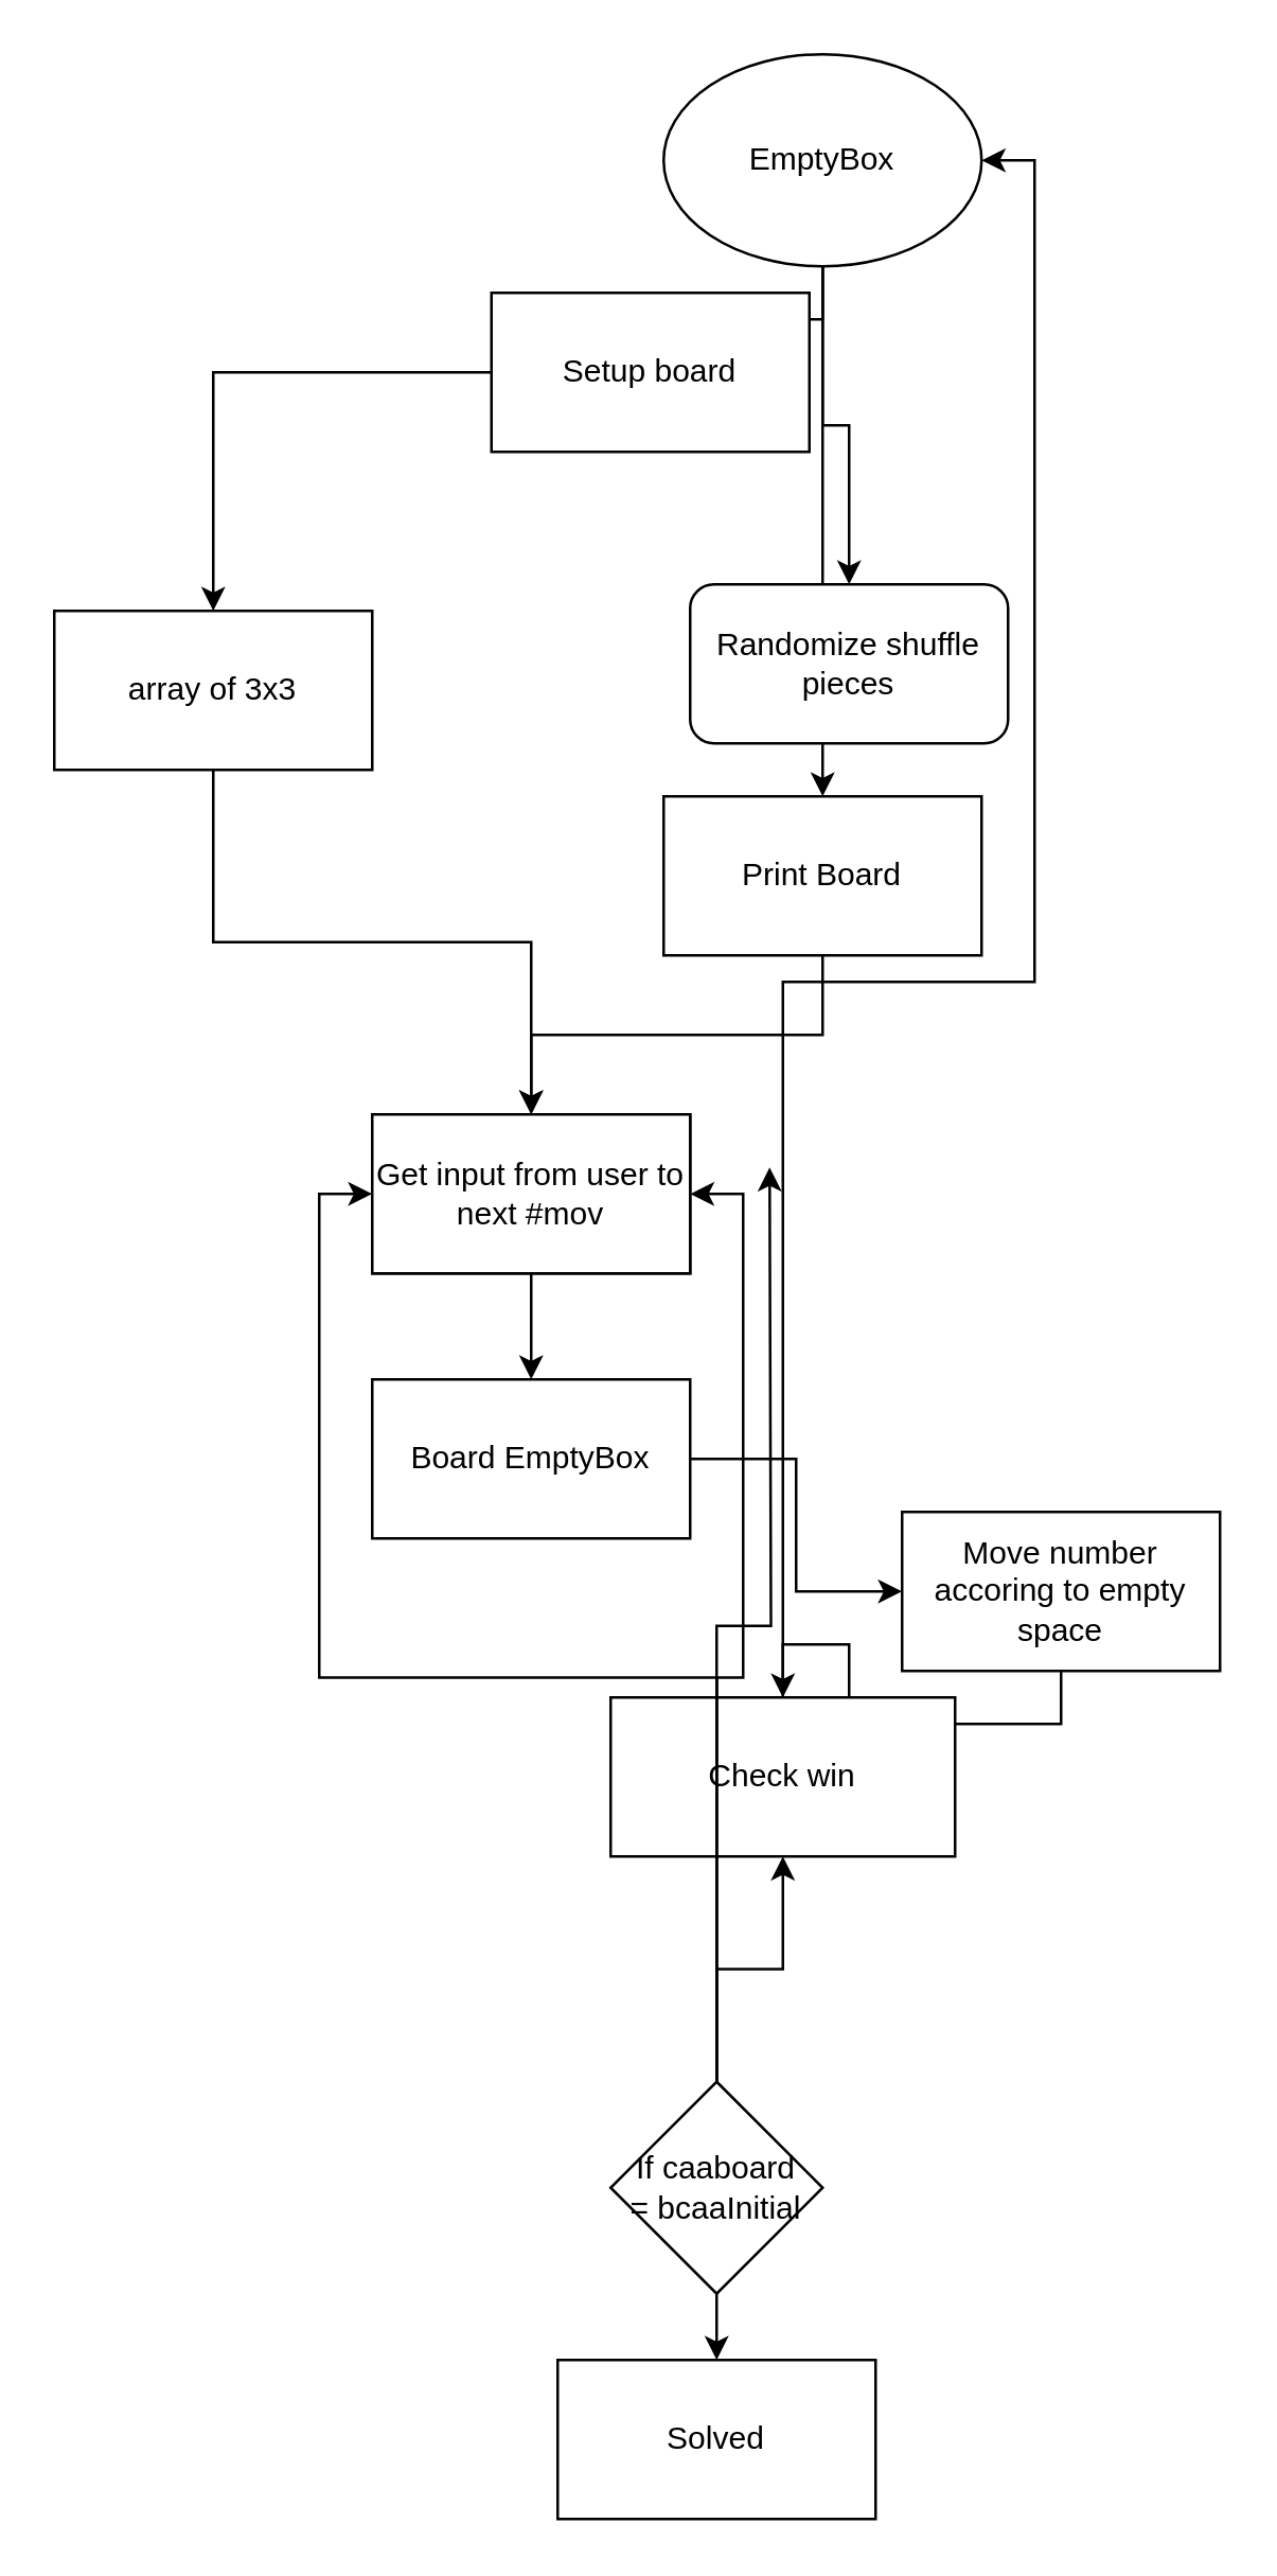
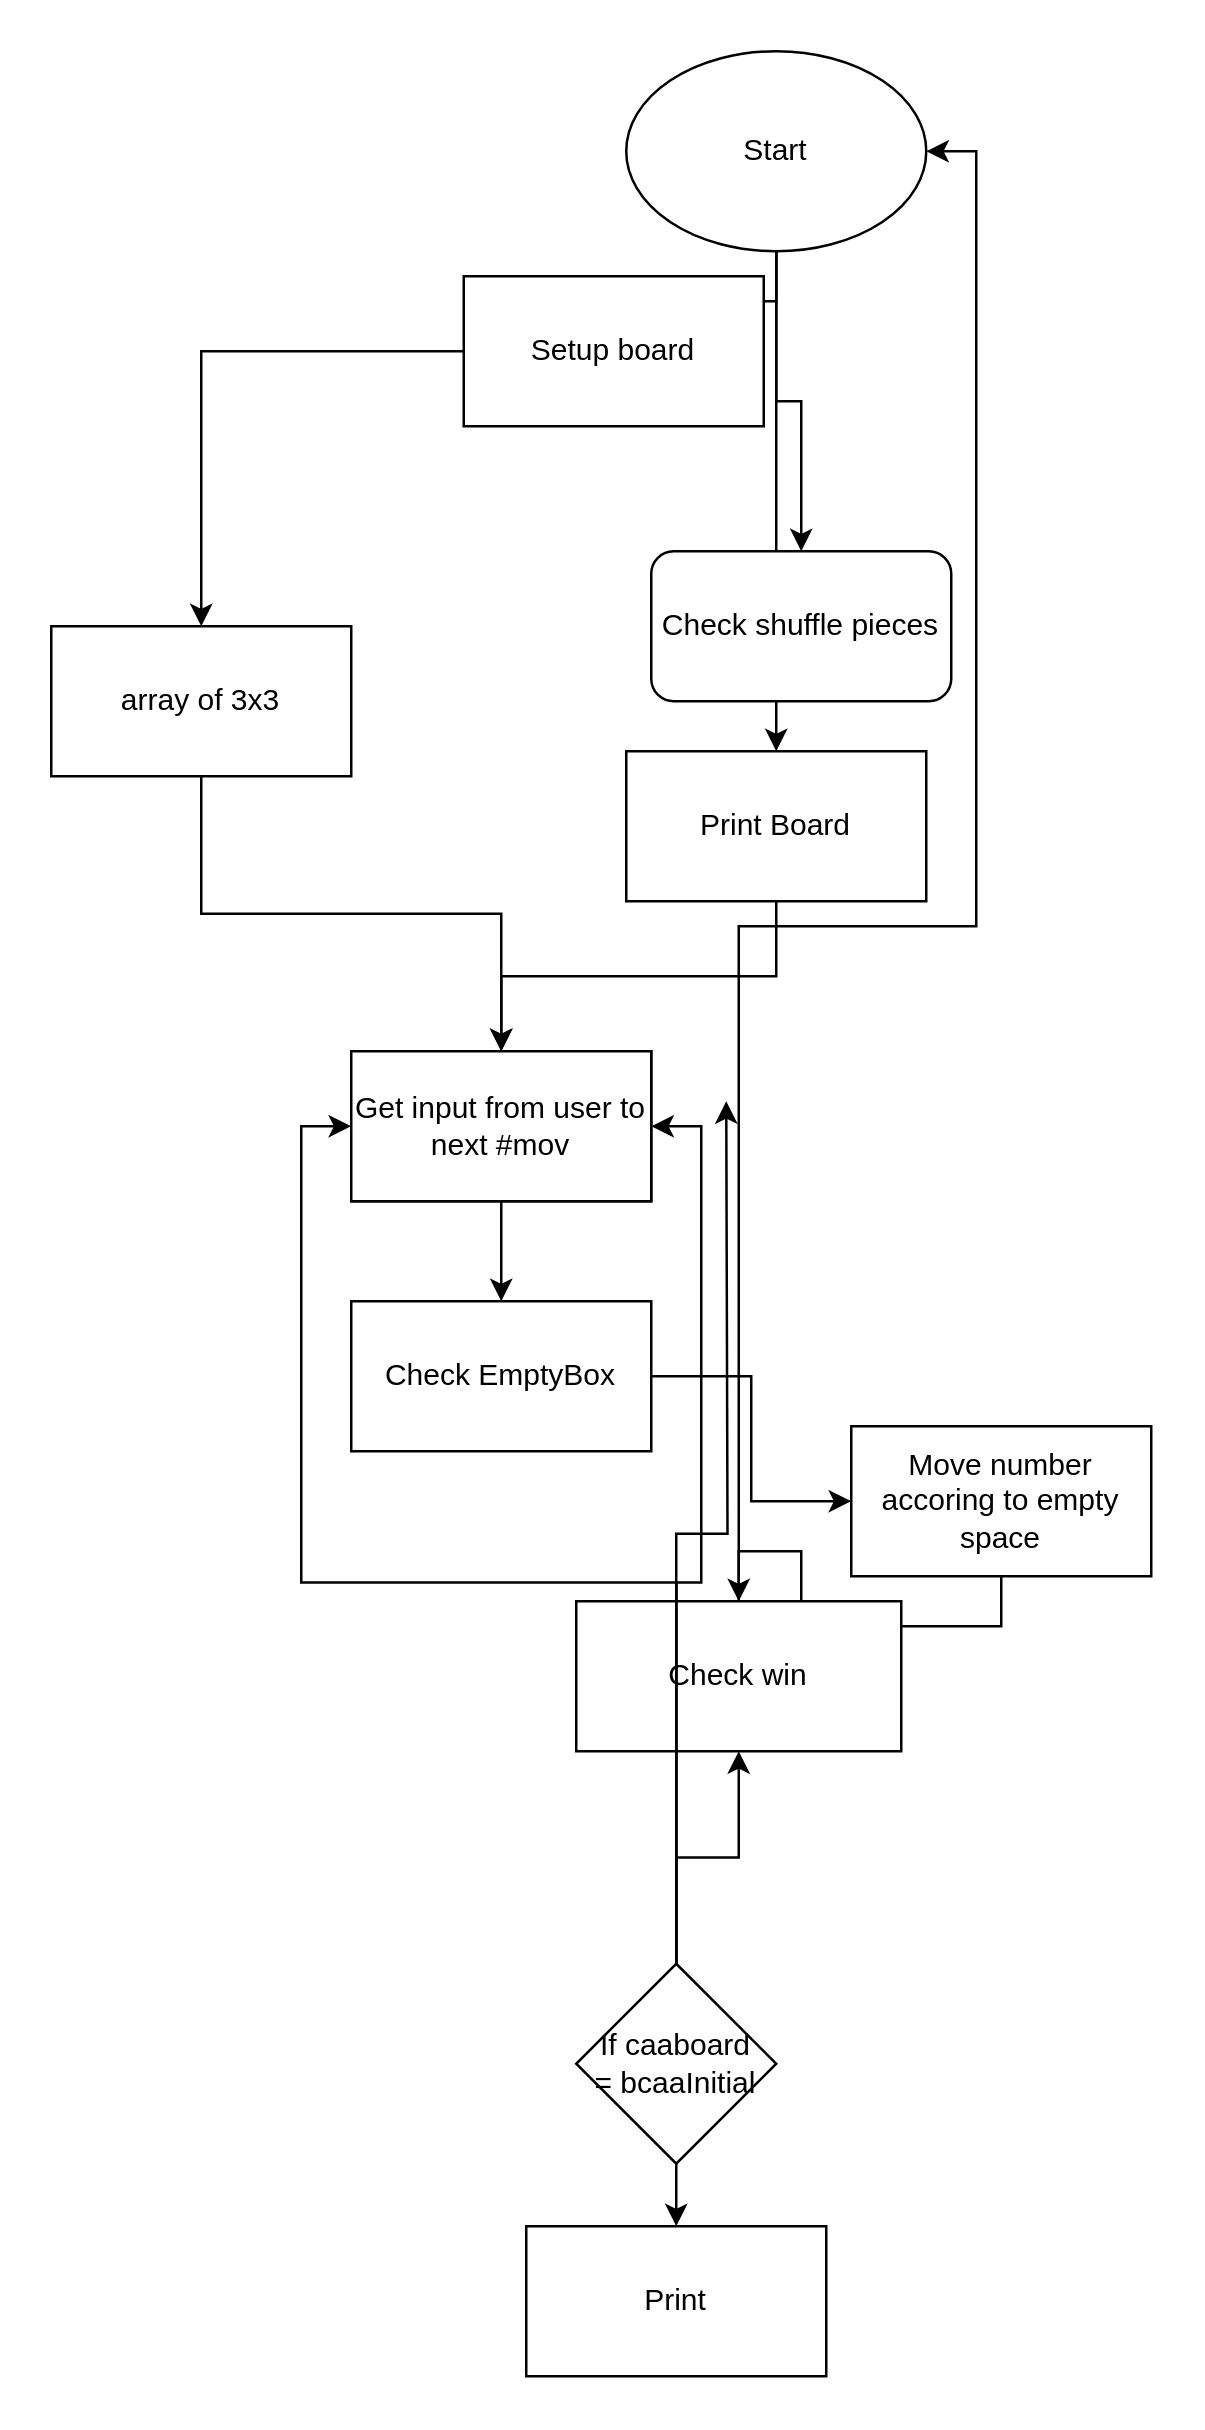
- <mxCell id="5" value="EmptyBox" style="ellipse;whiteSpace=wrap;html=1;" vertex="1" parent="1"><mxGeometry x="250" y="20" width="120" height="80" as="geometry" /></mxCell>
+ <mxCell id="5" value="Start" style="ellipse;whiteSpace=wrap;html=1;" vertex="1" parent="1"><mxGeometry x="250" y="20" width="120" height="80" as="geometry" /></mxCell>
- <mxCell id="17" value="Randomize shuffle pieces" style="rounded=1;whiteSpace=wrap;html=1;" vertex="1" parent="1"><mxGeometry x="260" y="220" width="120" height="60" as="geometry" /></mxCell>
+ <mxCell id="17" value="Check shuffle pieces" style="rounded=1;whiteSpace=wrap;html=1;" vertex="1" parent="1"><mxGeometry x="260" y="220" width="120" height="60" as="geometry" /></mxCell>
- <mxCell id="9" value="array of 3x3" style="whiteSpace=wrap;html=1;" vertex="1" parent="1"><mxGeometry x="20" y="230" width="120" height="60" as="geometry" /></mxCell>
+ <mxCell id="9" value="array of 3x3" style="whiteSpace=wrap;html=1;" vertex="1" parent="1"><mxGeometry x="20" y="250" width="120" height="60" as="geometry" /></mxCell>
- <mxCell id="16" value="Board EmptyBox" style="whiteSpace=wrap;html=1;" vertex="1" parent="1"><mxGeometry x="140" y="520" width="120" height="60" as="geometry" /></mxCell>
+ <mxCell id="16" value="Check EmptyBox" style="whiteSpace=wrap;html=1;" vertex="1" parent="1"><mxGeometry x="140" y="520" width="120" height="60" as="geometry" /></mxCell>
- <mxCell id="28" value="Solved" style="whiteSpace=wrap;html=1;" vertex="1" parent="1"><mxGeometry x="210" y="890" width="120" height="60" as="geometry" /></mxCell>
+ <mxCell id="28" value="Print" style="whiteSpace=wrap;html=1;" vertex="1" parent="1"><mxGeometry x="210" y="890" width="120" height="60" as="geometry" /></mxCell>
